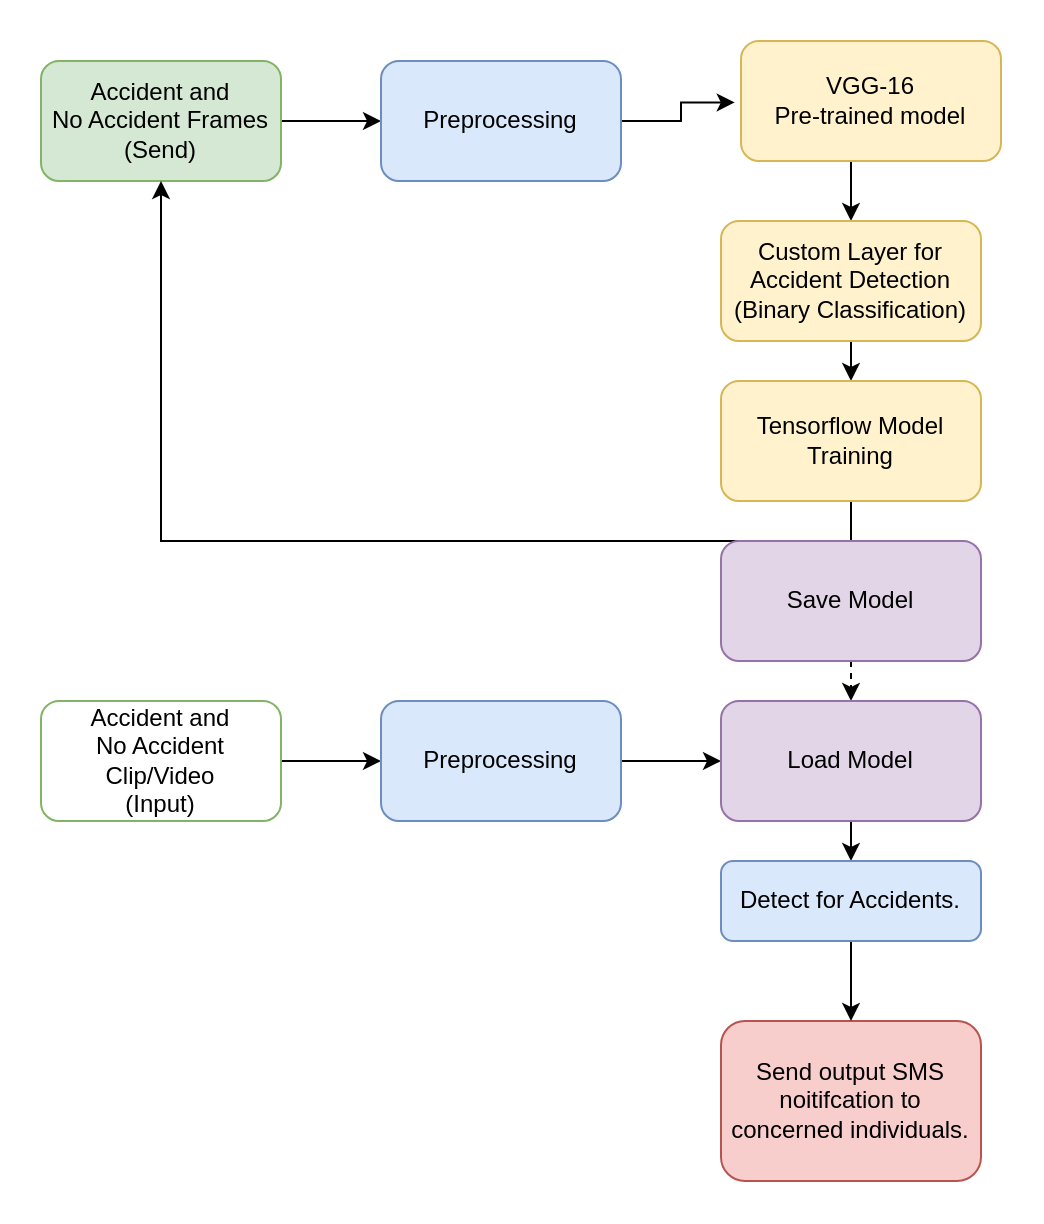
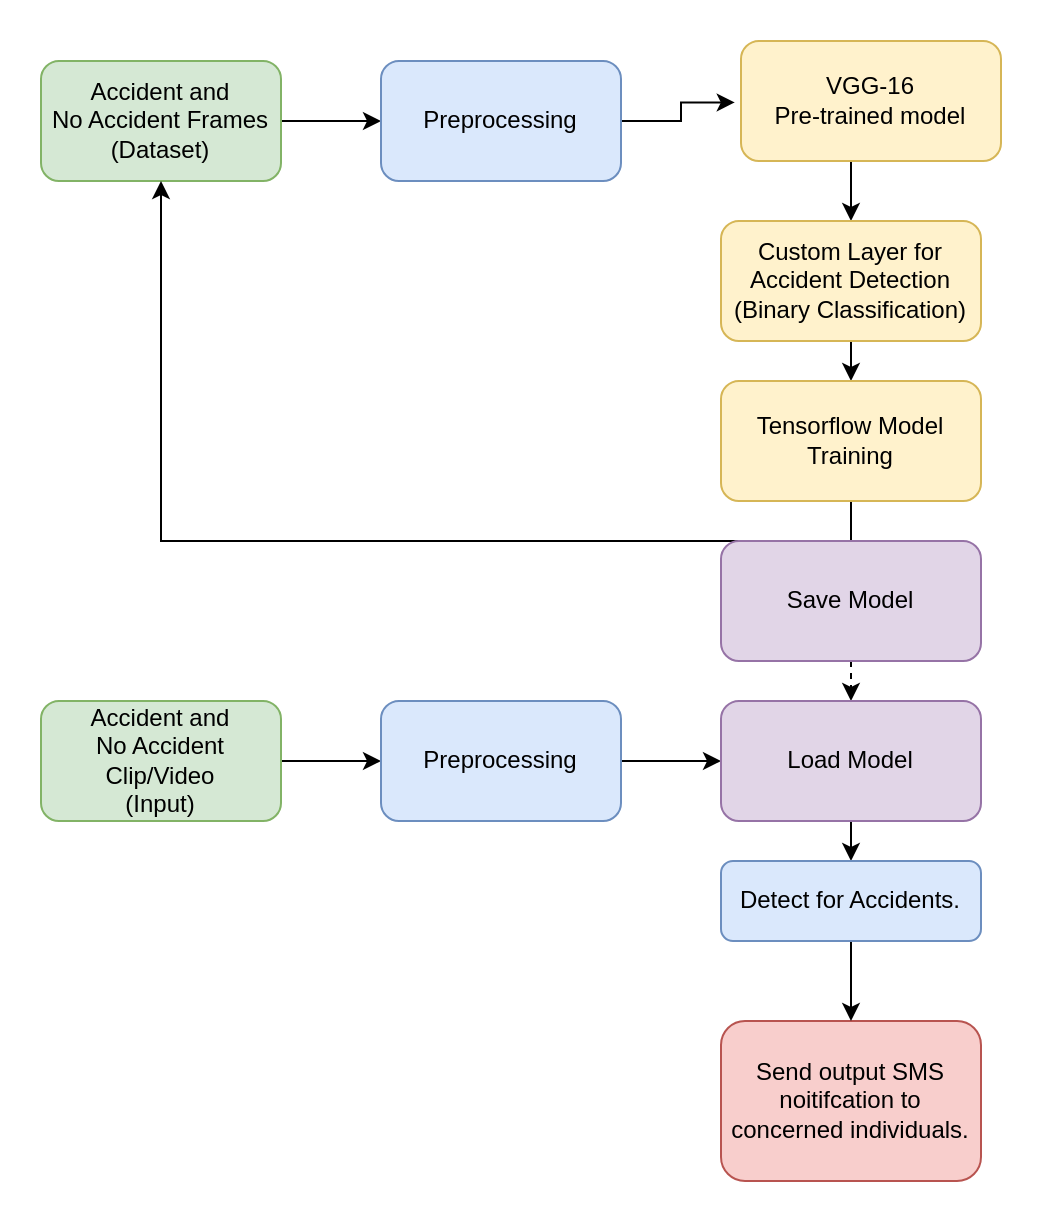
- <mxCell id="3" value="Accident and &lt;br&gt;No Accident Frames&lt;br&gt;(Send)" style="rounded=1;whiteSpace=wrap;html=1;fillColor=#d5e8d4;strokeColor=#82b366;" vertex="1" parent="1"><mxGeometry x="20" y="30" width="120" height="60" as="geometry" /></mxCell>
+ <mxCell id="3" value="Accident and &lt;br&gt;No Accident Frames&lt;br&gt;(Dataset)" style="rounded=1;whiteSpace=wrap;html=1;fillColor=#d5e8d4;strokeColor=#82b366;" vertex="1" parent="1"><mxGeometry x="20" y="30" width="120" height="60" as="geometry" /></mxCell>
- <mxCell id="9" value="Accident and &lt;br&gt;No Accident Clip/Video&lt;br&gt;(Input)" style="rounded=1;whiteSpace=wrap;html=1;fillColor=#ffffff;strokeColor=#82b366;" vertex="1" parent="1"><mxGeometry x="20" y="350" width="120" height="60" as="geometry" /></mxCell>
+ <mxCell id="9" value="Accident and &lt;br&gt;No Accident Clip/Video&lt;br&gt;(Input)" style="rounded=1;whiteSpace=wrap;html=1;fillColor=#d5e8d4;strokeColor=#82b366;" vertex="1" parent="1"><mxGeometry x="20" y="350" width="120" height="60" as="geometry" /></mxCell>
